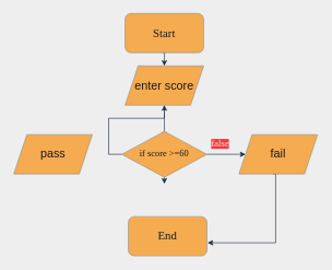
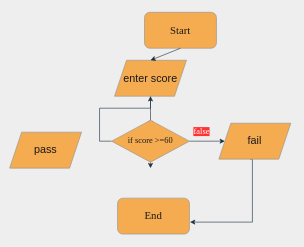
- <mxCell id="2" value="&lt;font style=&quot;font-size: 18px&quot; face=&quot;Times New Roman&quot;&gt;Start&lt;/font&gt;" style="rounded=1;whiteSpace=wrap;html=1;fillColor=#F5AB50;strokeColor=#909090;fontColor=#1A1A1A;" vertex="1" parent="1"><mxGeometry x="190" y="20" width="120" height="60" as="geometry" /></mxCell>
+ <mxCell id="2" value="&lt;font style=&quot;font-size: 18px&quot; face=&quot;Times New Roman&quot;&gt;Start&lt;/font&gt;" style="rounded=1;whiteSpace=wrap;html=1;fillColor=#F5AB50;strokeColor=#909090;fontColor=#1A1A1A;" vertex="1" parent="1"><mxGeometry x="240" y="20" width="120" height="60" as="geometry" /></mxCell>
- <mxCell id="9" value="&lt;font style=&quot;font-size: 18px&quot;&gt;pass&lt;/font&gt;" style="shape=parallelogram;perimeter=parallelogramPerimeter;whiteSpace=wrap;html=1;fixedSize=1;fillColor=#F5AB50;strokeColor=#909090;fontColor=#1A1A1A;" vertex="1" parent="1"><mxGeometry x="20" y="205" width="120" height="60" as="geometry" /></mxCell>
+ <mxCell id="9" value="&lt;font style=&quot;font-size: 18px&quot;&gt;pass&lt;/font&gt;" style="shape=parallelogram;perimeter=parallelogramPerimeter;whiteSpace=wrap;html=1;fixedSize=1;fillColor=#F5AB50;strokeColor=#909090;fontColor=#1A1A1A;" vertex="1" parent="1"><mxGeometry x="15" y="220" width="120" height="60" as="geometry" /></mxCell>
